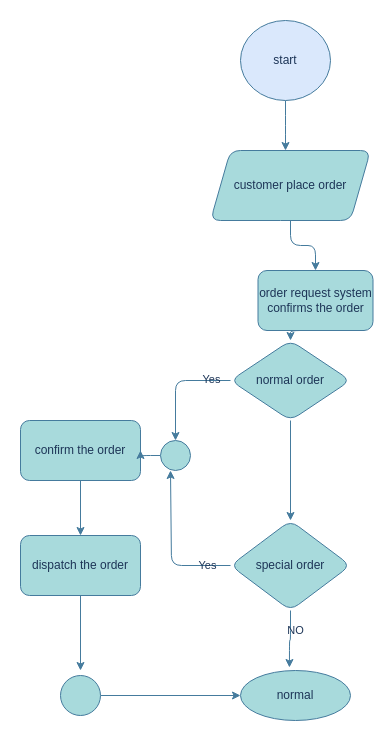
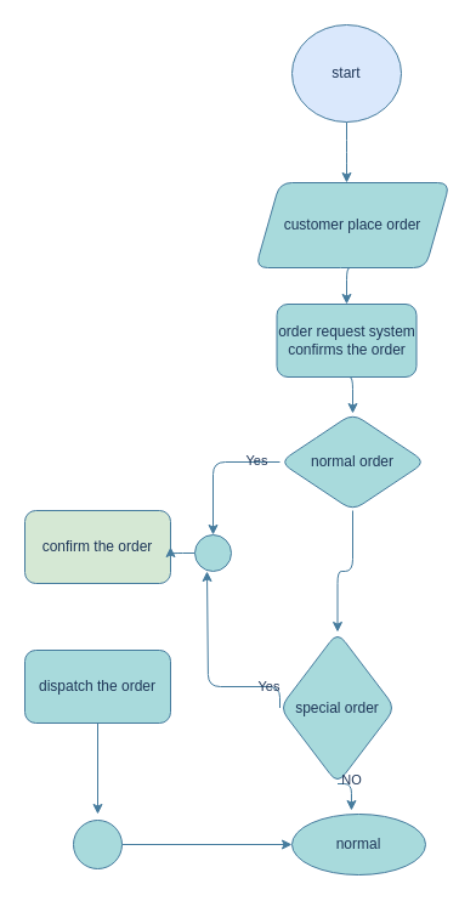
- <mxCell id="5" value="order request system confirms the order" style="rounded=1;whiteSpace=wrap;html=1;labelBackgroundColor=none;fillColor=#A8DADC;strokeColor=#457B9D;fontColor=#1D3557;" vertex="1" parent="1"><mxGeometry x="257.5" y="270" width="115" height="60" as="geometry" /></mxCell>
+ <mxCell id="5" value="order request system confirms the order" style="rounded=1;whiteSpace=wrap;html=1;labelBackgroundColor=none;fillColor=#A8DADC;strokeColor=#457B9D;fontColor=#1D3557;" vertex="1" parent="1"><mxGeometry x="227.5" y="250" width="115" height="60" as="geometry" /></mxCell>
- <mxCell id="15" value="confirm the order" style="rounded=1;whiteSpace=wrap;html=1;labelBackgroundColor=none;fillColor=#A8DADC;strokeColor=#457B9D;fontColor=#1D3557;" vertex="1" parent="1"><mxGeometry x="20" y="420" width="120" height="60" as="geometry" /></mxCell>
+ <mxCell id="15" value="confirm the order" style="rounded=1;whiteSpace=wrap;html=1;labelBackgroundColor=none;fillColor=#d5e8d4;strokeColor=#457B9D;fontColor=#1D3557;" vertex="1" parent="1"><mxGeometry x="20" y="420" width="120" height="60" as="geometry" /></mxCell>
- <mxCell id="14" style="edgeStyle=orthogonalEdgeStyle;rounded=1;orthogonalLoop=1;jettySize=auto;html=1;exitX=0.5;exitY=1;exitDx=0;exitDy=0;entryX=0.5;entryY=0;entryDx=0;entryDy=0;labelBackgroundColor=none;strokeColor=#457B9D;fontColor=default;" edge="1" parent="1" source="15" target="17"><mxGeometry relative="1" as="geometry" /></mxCell>
- <mxCell id="12" value="special order" style="rhombus;whiteSpace=wrap;html=1;labelBackgroundColor=none;fillColor=#A8DADC;strokeColor=#457B9D;fontColor=#1D3557;rounded=1;" vertex="1" parent="1"><mxGeometry x="230" y="520" width="120" height="90" as="geometry" /></mxCell>
+ <mxCell id="12" value="special order" style="rhombus;whiteSpace=wrap;html=1;labelBackgroundColor=none;fillColor=#A8DADC;strokeColor=#457B9D;fontColor=#1D3557;rounded=1;" vertex="1" parent="1"><mxGeometry x="230" y="520" width="95" height="125" as="geometry" /></mxCell>
